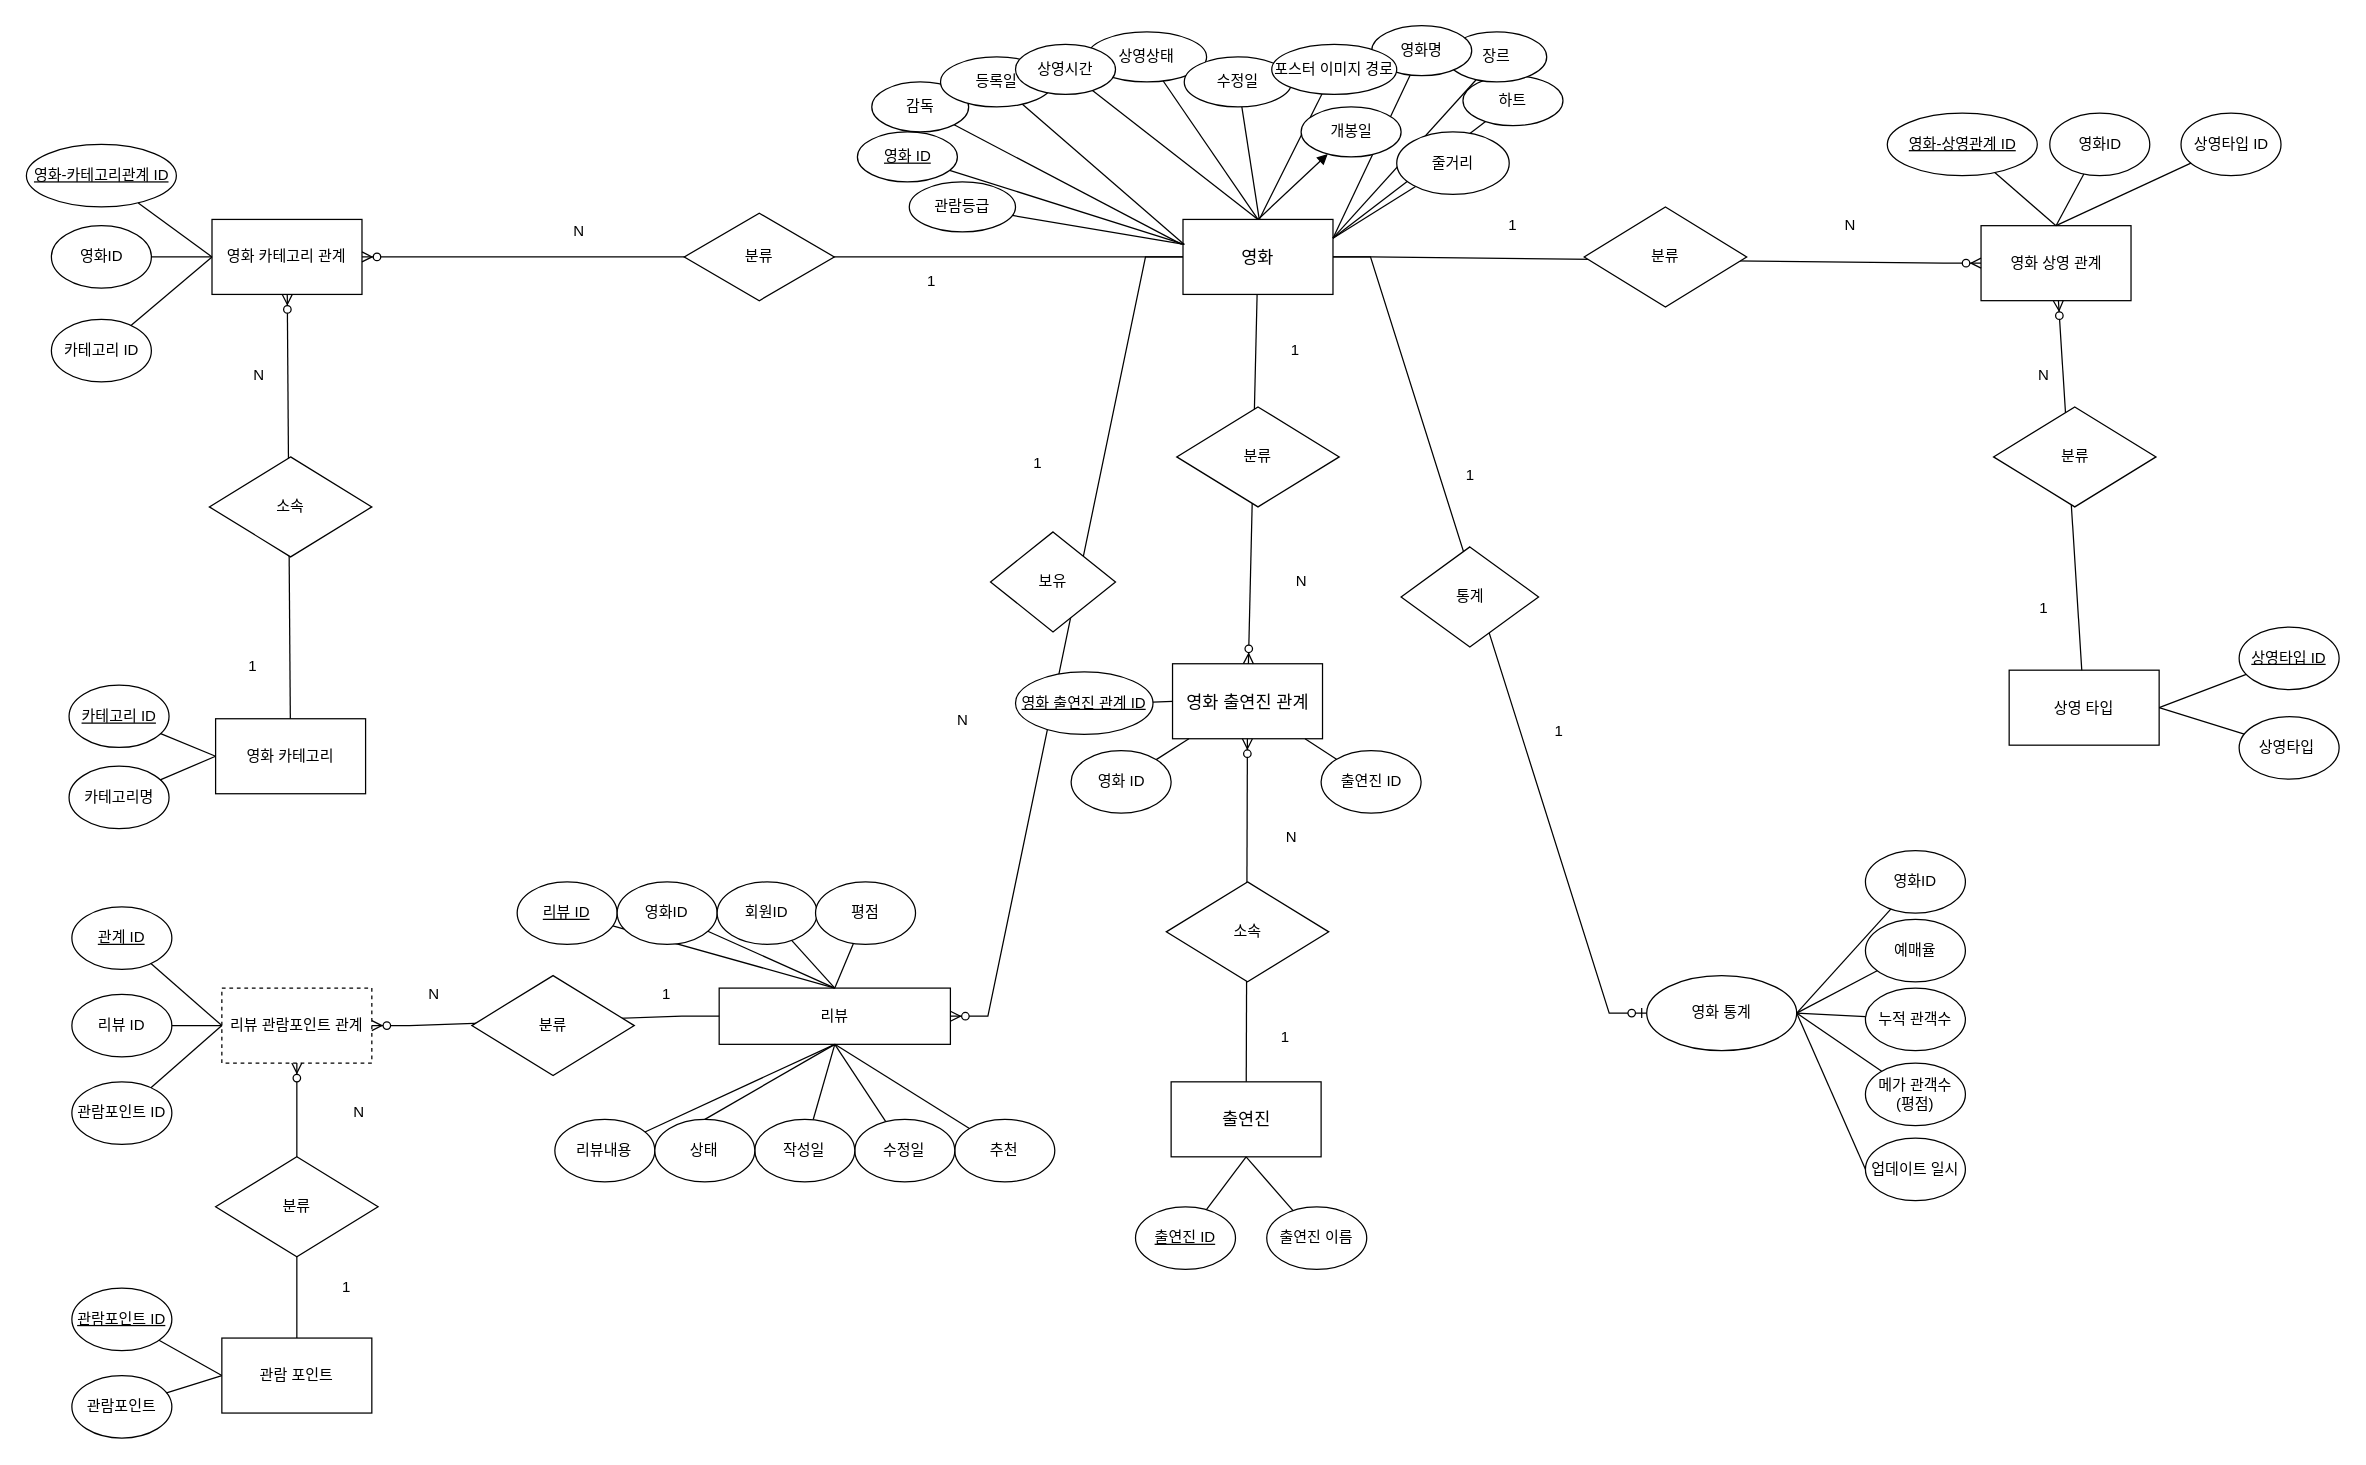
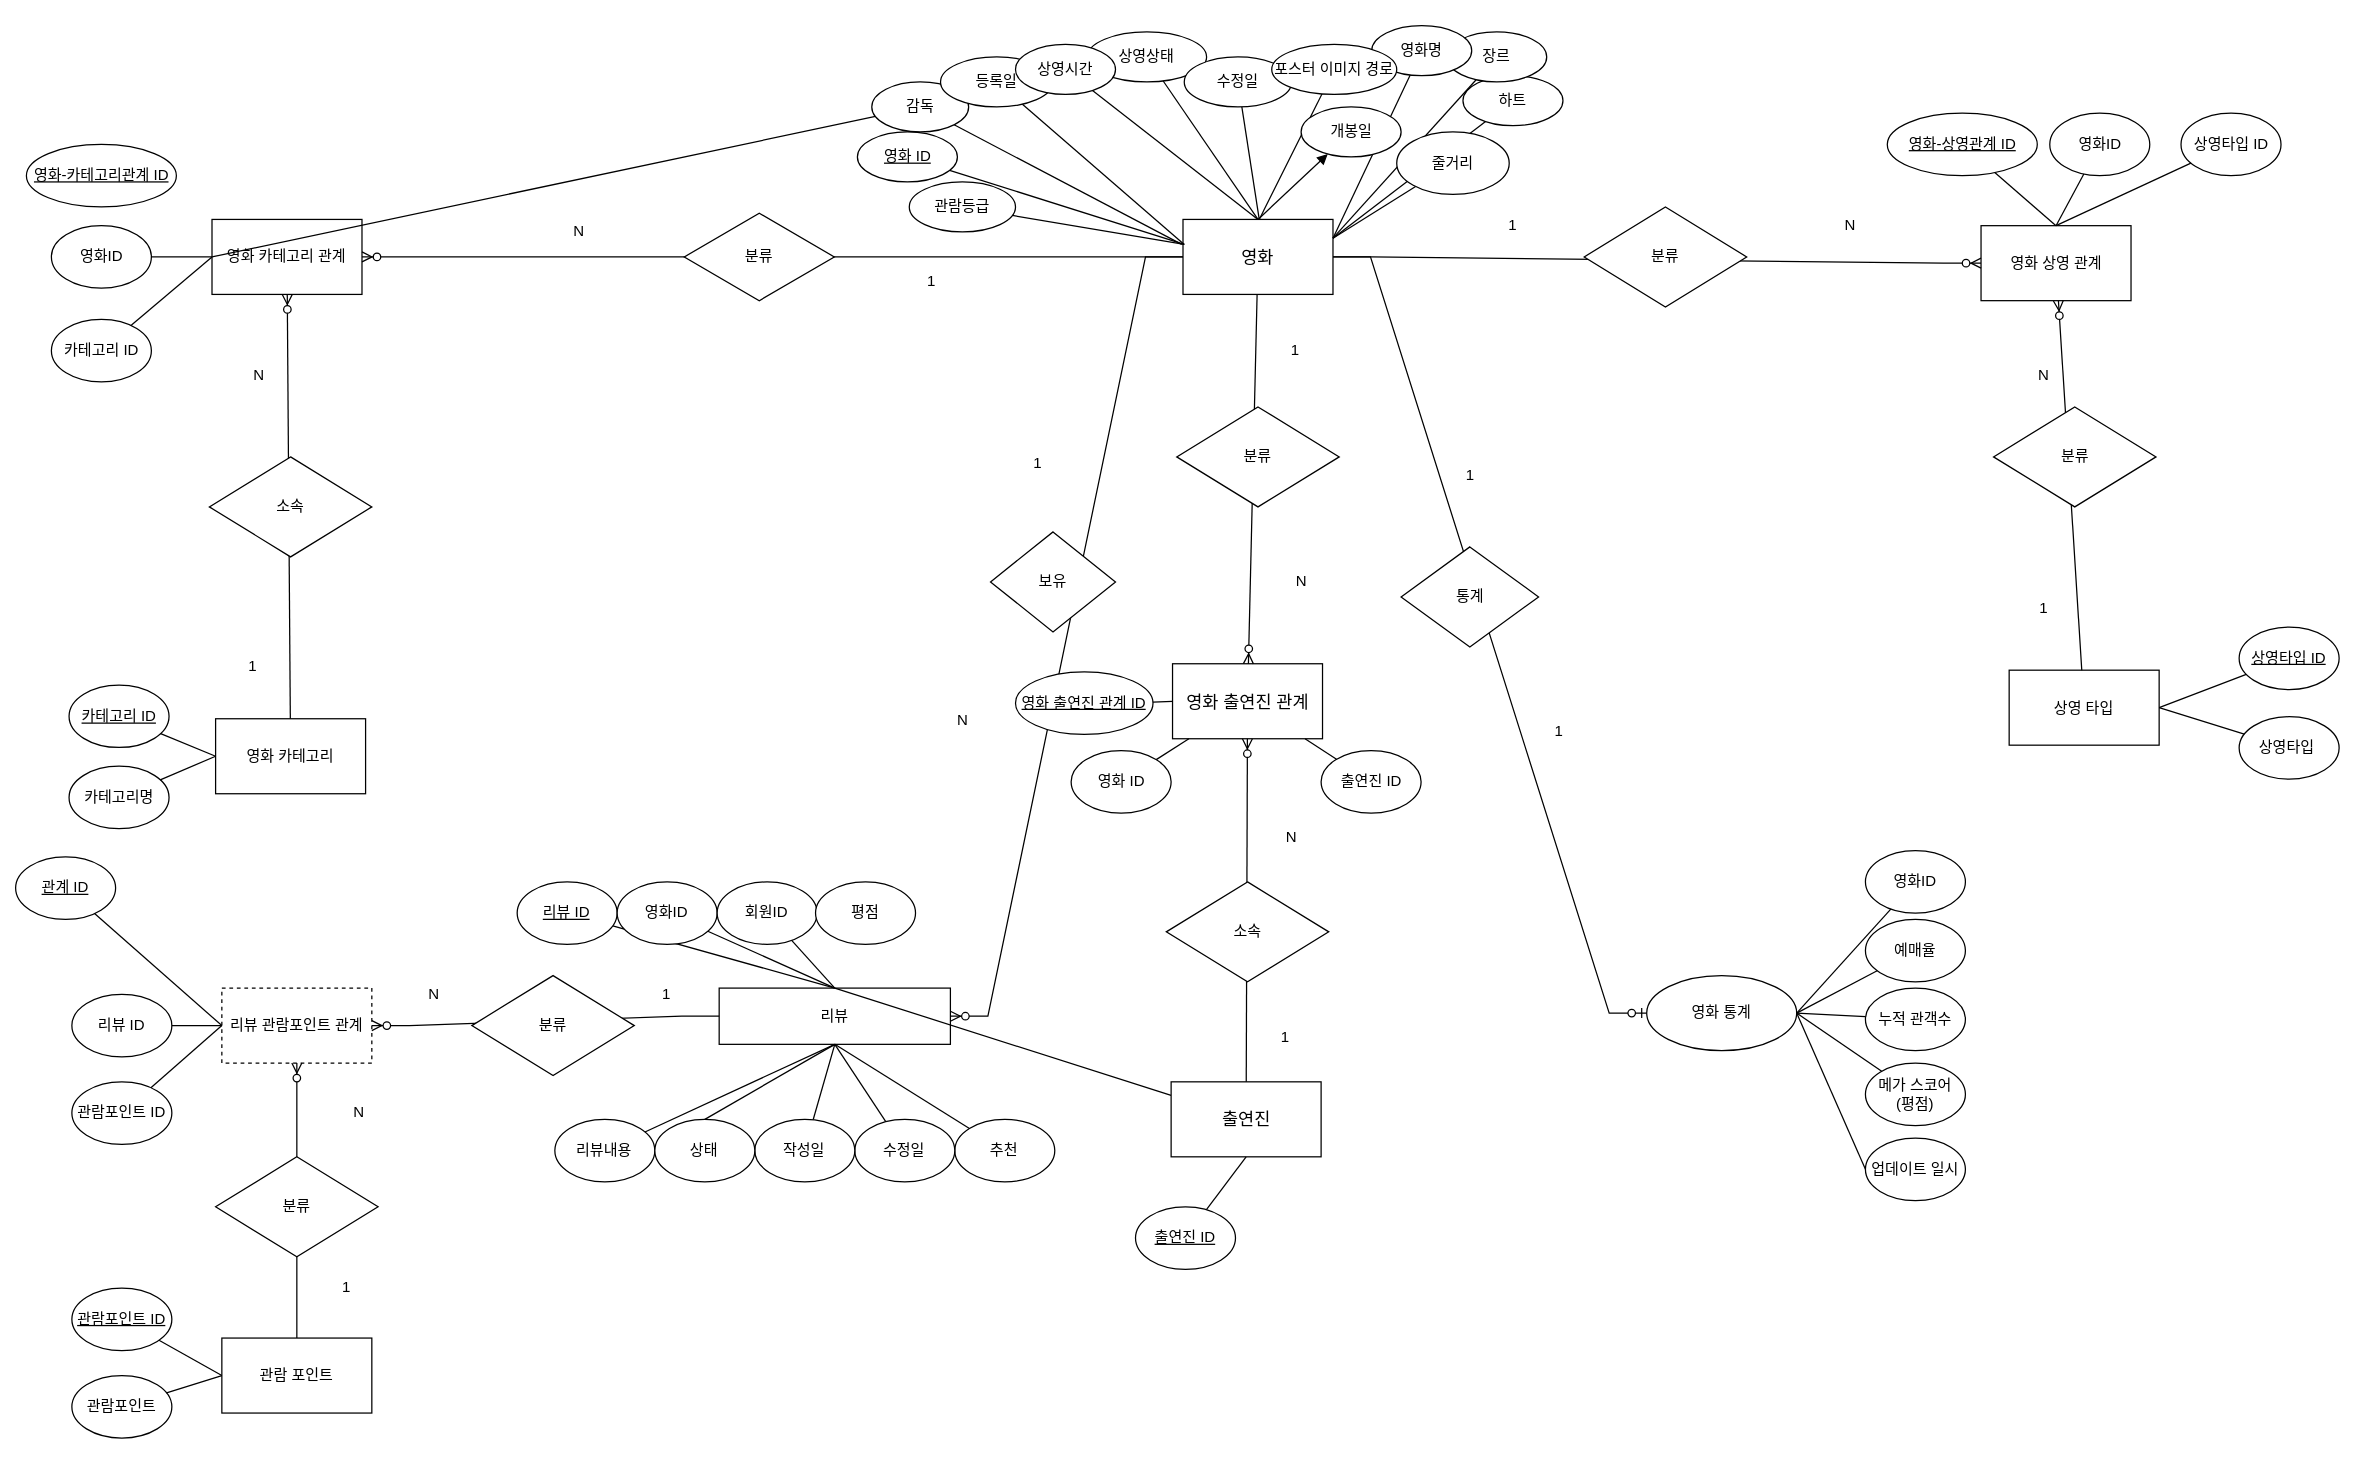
- <mxCell id="80" value="" style="endArrow=none;html=1;rounded=0;exitX=0;exitY=0.5;exitDx=0;exitDy=0;" edge="1" parent="1" source="5" target="79"><mxGeometry width="50" height="50" relative="1" as="geometry"><mxPoint x="600.62" y="325" as="sourcePoint" /><mxPoint x="650.62" y="275" as="targetPoint" /></mxGeometry></mxCell>
+ <mxCell id="80" value="" style="endArrow=none;html=1;rounded=0;exitX=0;exitY=0.5;exitDx=0;exitDy=0;" edge="1" parent="1" source="5" target="7"><mxGeometry width="50" height="50" relative="1" as="geometry"><mxPoint x="600.62" y="325" as="sourcePoint" /><mxPoint x="650.62" y="275" as="targetPoint" /></mxGeometry></mxCell>
- <mxCell id="97" value="&lt;u&gt;관계 ID&lt;/u&gt;" style="ellipse;whiteSpace=wrap;html=1;" vertex="1" parent="1"><mxGeometry x="57" y="725" width="80" height="50" as="geometry" /></mxCell>
+ <mxCell id="97" value="&lt;u&gt;관계 ID&lt;/u&gt;" style="ellipse;whiteSpace=wrap;html=1;" vertex="1" parent="1"><mxGeometry x="12" y="685" width="80" height="50" as="geometry" /></mxCell>
- <mxCell id="52" value="" style="endArrow=none;html=1;rounded=0;exitX=0.5;exitY=0;exitDx=0;exitDy=0;" parent="1" source="4" target="94" edge="1"><mxGeometry width="50" height="50" relative="1" as="geometry"><mxPoint x="484.9" y="750" as="sourcePoint" /><mxPoint x="534.9" y="700" as="targetPoint" /></mxGeometry></mxCell>
+ <mxCell id="52" value="" style="endArrow=none;html=1;rounded=0;exitX=0.5;exitY=0;exitDx=0;exitDy=0;" parent="1" source="4" target="108" edge="1"><mxGeometry width="50" height="50" relative="1" as="geometry"><mxPoint x="484.9" y="750" as="sourcePoint" /><mxPoint x="534.9" y="700" as="targetPoint" /></mxGeometry></mxCell>
- <mxCell id="37" value="메가 관객수&lt;div&gt;(평점)&lt;/div&gt;" style="ellipse;whiteSpace=wrap;html=1;" parent="1" vertex="1"><mxGeometry x="1492" y="850" width="80" height="50" as="geometry" /></mxCell>
+ <mxCell id="37" value="메가 스코어&lt;div&gt;(평점)&lt;/div&gt;" style="ellipse;whiteSpace=wrap;html=1;" parent="1" vertex="1"><mxGeometry x="1492" y="850" width="80" height="50" as="geometry" /></mxCell>
- <mxCell id="118" value="" style="endArrow=none;html=1;rounded=0;entryX=0.5;entryY=1;entryDx=0;entryDy=0;" edge="1" parent="1" source="116" target="108"><mxGeometry width="50" height="50" relative="1" as="geometry"><mxPoint x="793" y="705" as="sourcePoint" /><mxPoint x="843" y="655" as="targetPoint" /></mxGeometry></mxCell>
- <mxCell id="116" value="출연진 이름" style="ellipse;whiteSpace=wrap;html=1;" vertex="1" parent="1"><mxGeometry x="1013" y="965" width="80" height="50" as="geometry" /></mxCell>
